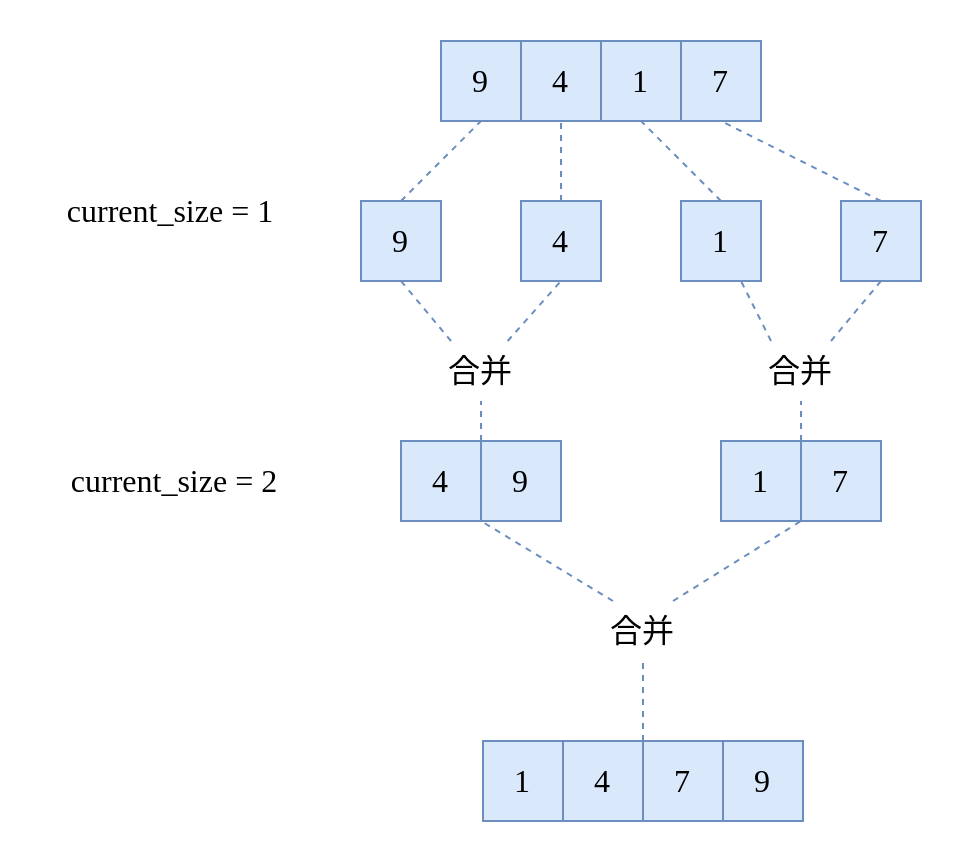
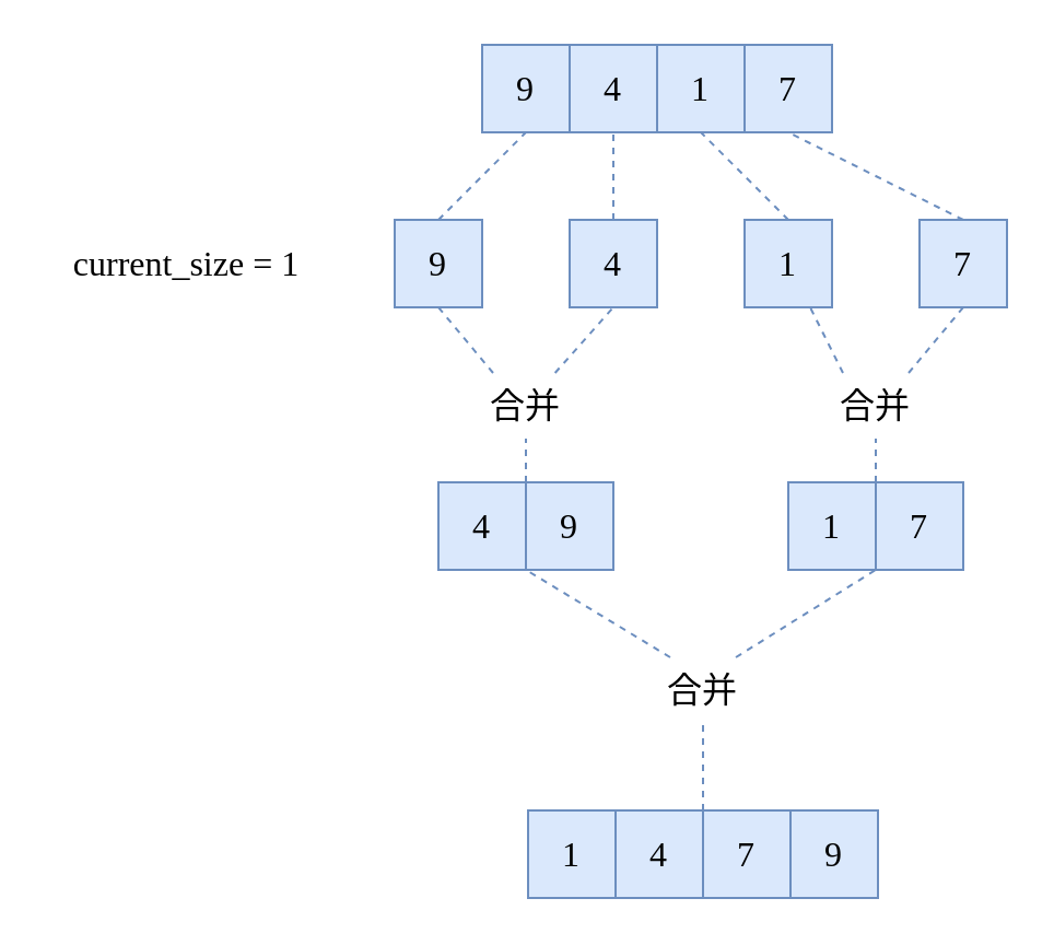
- <mxCell id="7" value="current_size = 1" style="text;html=1;align=center;verticalAlign=middle;whiteSpace=wrap;rounded=0;fontFamily=Ubuntu;fontSize=16;fontStyle=0;" vertex="1" parent="1"><mxGeometry x="20" y="90" width="130" height="30" as="geometry" /></mxCell>
+ <mxCell id="7" value="current_size = 1" style="text;html=1;align=center;verticalAlign=middle;whiteSpace=wrap;rounded=0;fontFamily=Ubuntu;fontSize=16;fontStyle=0;" vertex="1" parent="1"><mxGeometry x="20" y="105" width="130" height="30" as="geometry" /></mxCell>
- <mxCell id="29" value="current_size = 2" style="text;html=1;align=center;verticalAlign=middle;whiteSpace=wrap;rounded=0;fontFamily=Ubuntu;fontSize=16;fontStyle=0;" vertex="1" parent="1"><mxGeometry x="22" y="225" width="130" height="30" as="geometry" /></mxCell>
